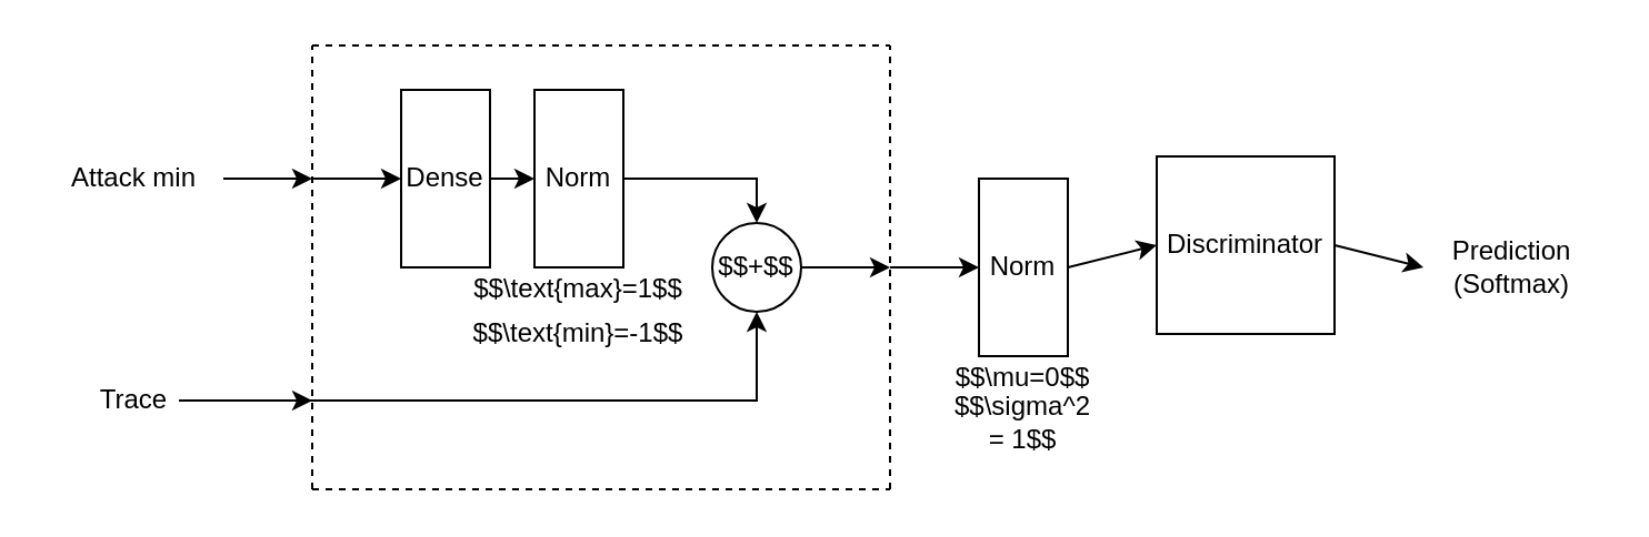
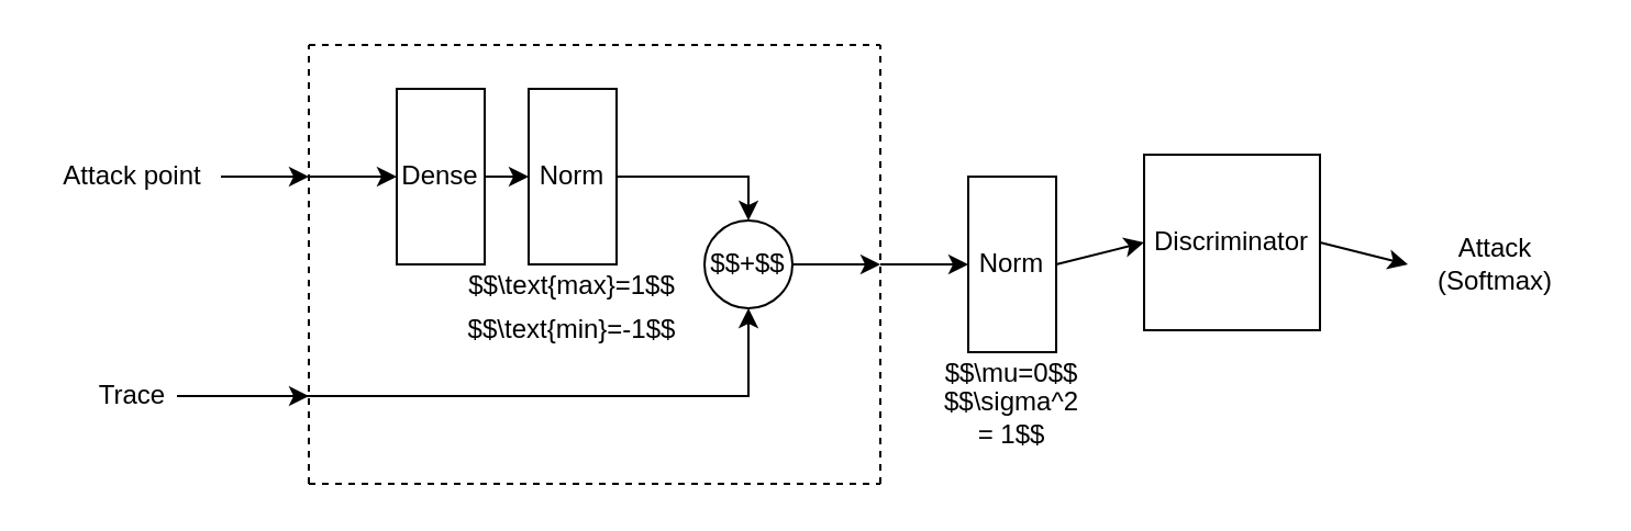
- <mxCell id="13" value="Attack min" style="text;html=1;strokeColor=none;fillColor=none;align=center;verticalAlign=middle;whiteSpace=wrap;rounded=0;dashed=1;" parent="1" vertex="1"><mxGeometry x="20" y="60" width="80" height="40" as="geometry" /></mxCell>
+ <mxCell id="13" value="Attack point" style="text;html=1;strokeColor=none;fillColor=none;align=center;verticalAlign=middle;whiteSpace=wrap;rounded=0;dashed=1;" parent="1" vertex="1"><mxGeometry x="20" y="60" width="80" height="40" as="geometry" /></mxCell>
- <mxCell id="8" value="Prediction (Softmax)" style="text;html=1;strokeColor=none;fillColor=none;align=center;verticalAlign=middle;whiteSpace=wrap;rounded=0;" parent="1" vertex="1"><mxGeometry x="640" y="100" width="80" height="40" as="geometry" /></mxCell>
+ <mxCell id="8" value="Attack (Softmax)" style="text;html=1;strokeColor=none;fillColor=none;align=center;verticalAlign=middle;whiteSpace=wrap;rounded=0;" parent="1" vertex="1"><mxGeometry x="640" y="100" width="80" height="40" as="geometry" /></mxCell>
